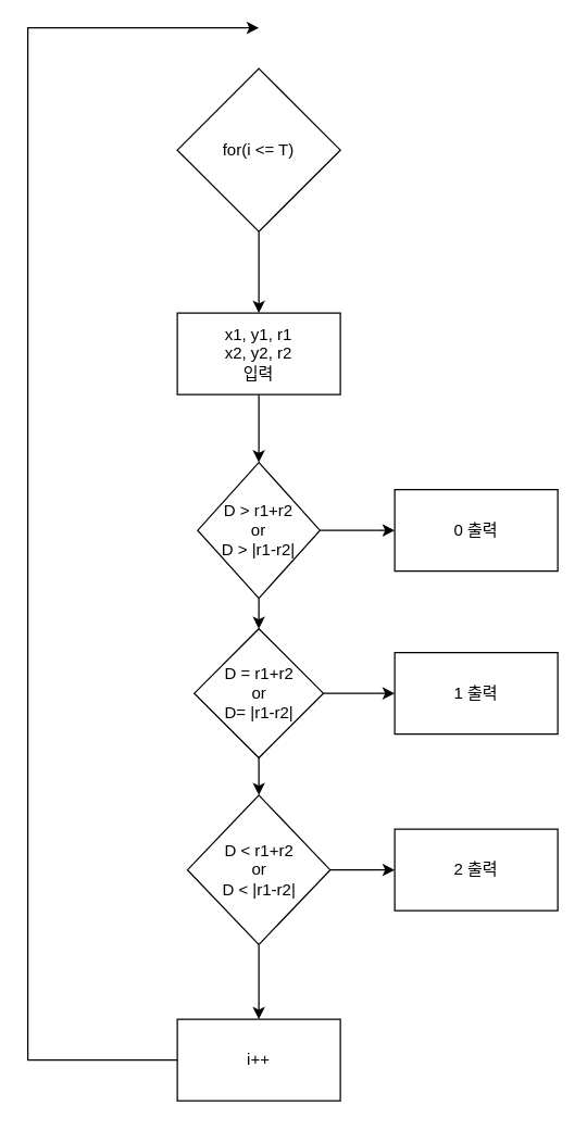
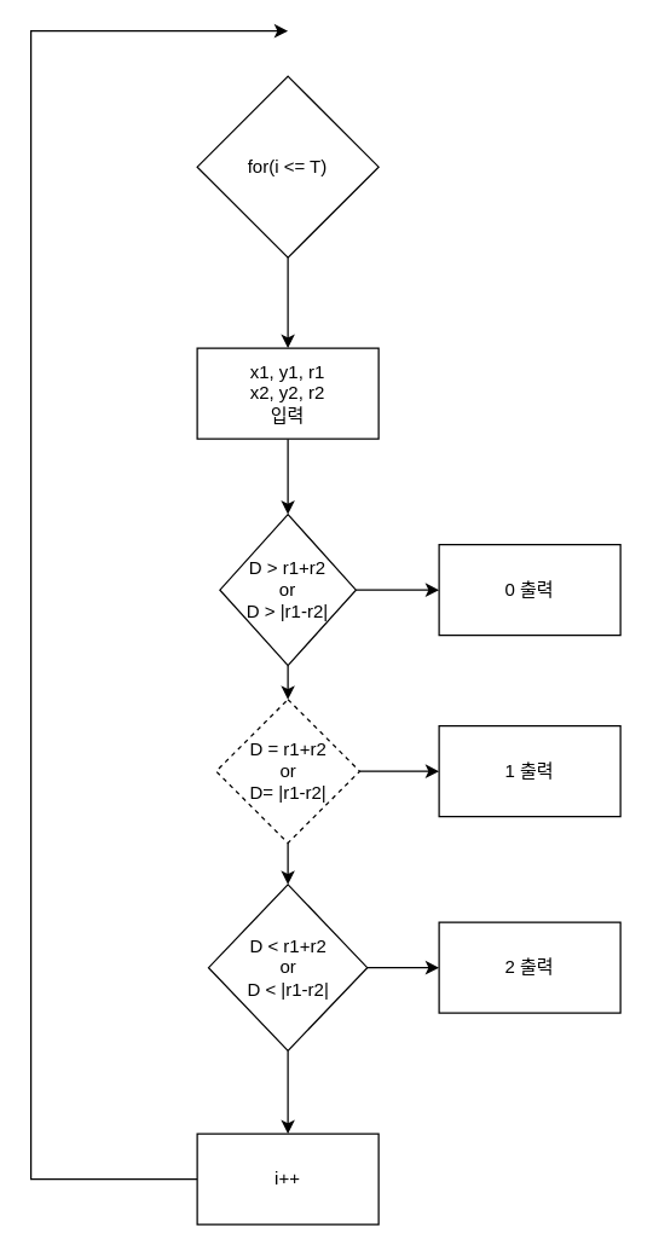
- <mxCell id="11" value="D = r1+r2&lt;br&gt;or &lt;br&gt;D= |r1-r2|" style="rhombus;whiteSpace=wrap;html=1;rounded=0;" parent="1" vertex="1"><mxGeometry x="142.5" y="462.5" width="95" height="95" as="geometry" /></mxCell>
+ <mxCell id="11" value="D = r1+r2&lt;br&gt;or &lt;br&gt;D= |r1-r2|" style="rhombus;whiteSpace=wrap;html=1;rounded=0;dashed=1;" parent="1" vertex="1"><mxGeometry x="142.5" y="462.5" width="95" height="95" as="geometry" /></mxCell>
